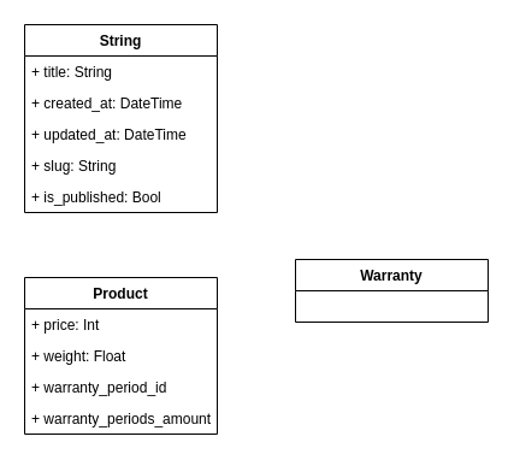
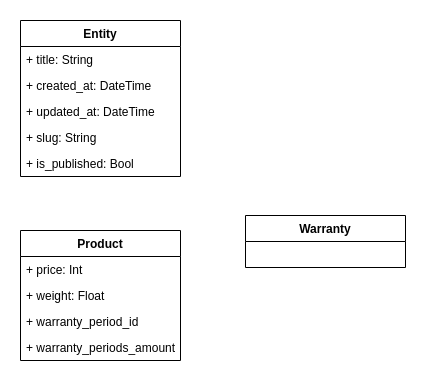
- <mxCell id="2" value="String" style="swimlane;fontStyle=1;align=center;verticalAlign=top;childLayout=stackLayout;horizontal=1;startSize=26;horizontalStack=0;resizeParent=1;resizeParentMax=0;resizeLast=0;collapsible=1;marginBottom=0;" vertex="1" parent="1"><mxGeometry x="20" y="20" width="160" height="156" as="geometry"><mxRectangle x="120" y="200" width="70" height="26" as="alternateBounds" /></mxGeometry></mxCell>
+ <mxCell id="2" value="Entity" style="swimlane;fontStyle=1;align=center;verticalAlign=top;childLayout=stackLayout;horizontal=1;startSize=26;horizontalStack=0;resizeParent=1;resizeParentMax=0;resizeLast=0;collapsible=1;marginBottom=0;" vertex="1" parent="1"><mxGeometry x="20" y="20" width="160" height="156" as="geometry"><mxRectangle x="120" y="200" width="70" height="26" as="alternateBounds" /></mxGeometry></mxCell>
